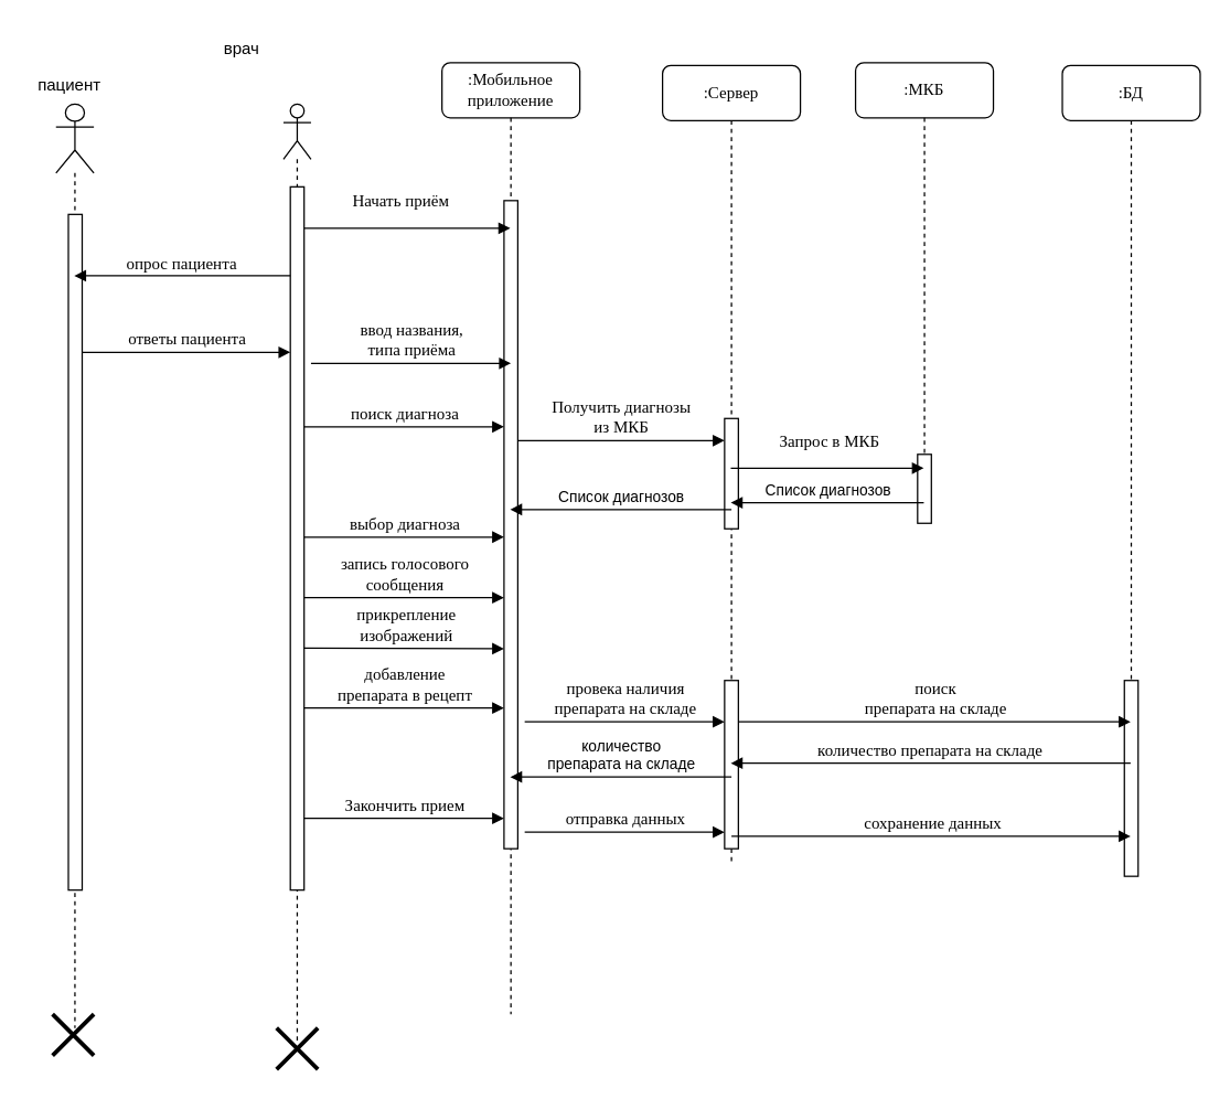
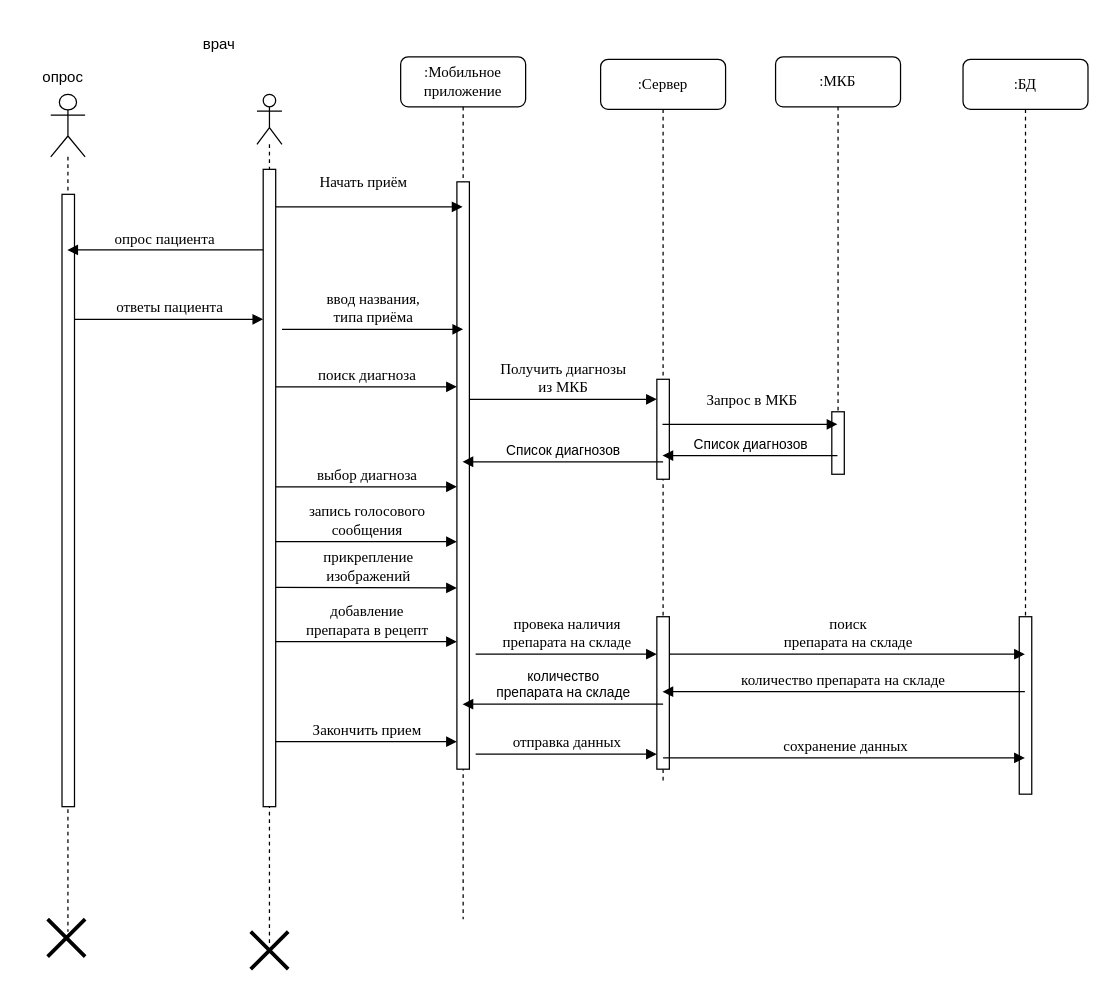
- <mxCell id="34" value="пациент" style="text;html=1;strokeColor=none;fillColor=none;align=center;verticalAlign=middle;whiteSpace=wrap;rounded=0;" vertex="1" parent="1"><mxGeometry x="20" y="47" width="60" height="30" as="geometry" /></mxCell>
+ <mxCell id="34" value="опрос" style="text;html=1;strokeColor=none;fillColor=none;align=center;verticalAlign=middle;whiteSpace=wrap;rounded=0;" vertex="1" parent="1"><mxGeometry x="20" y="47" width="60" height="30" as="geometry" /></mxCell>
